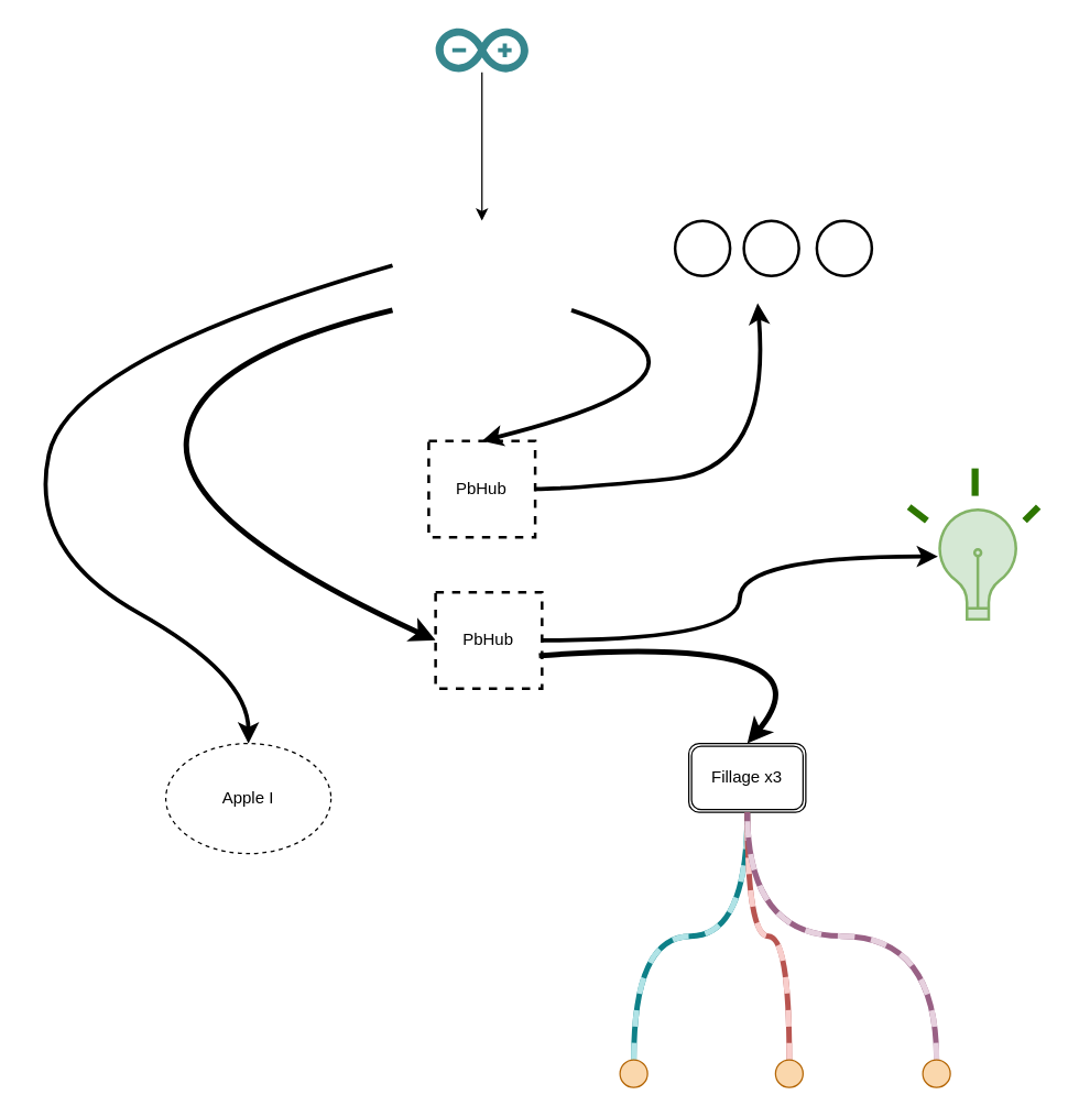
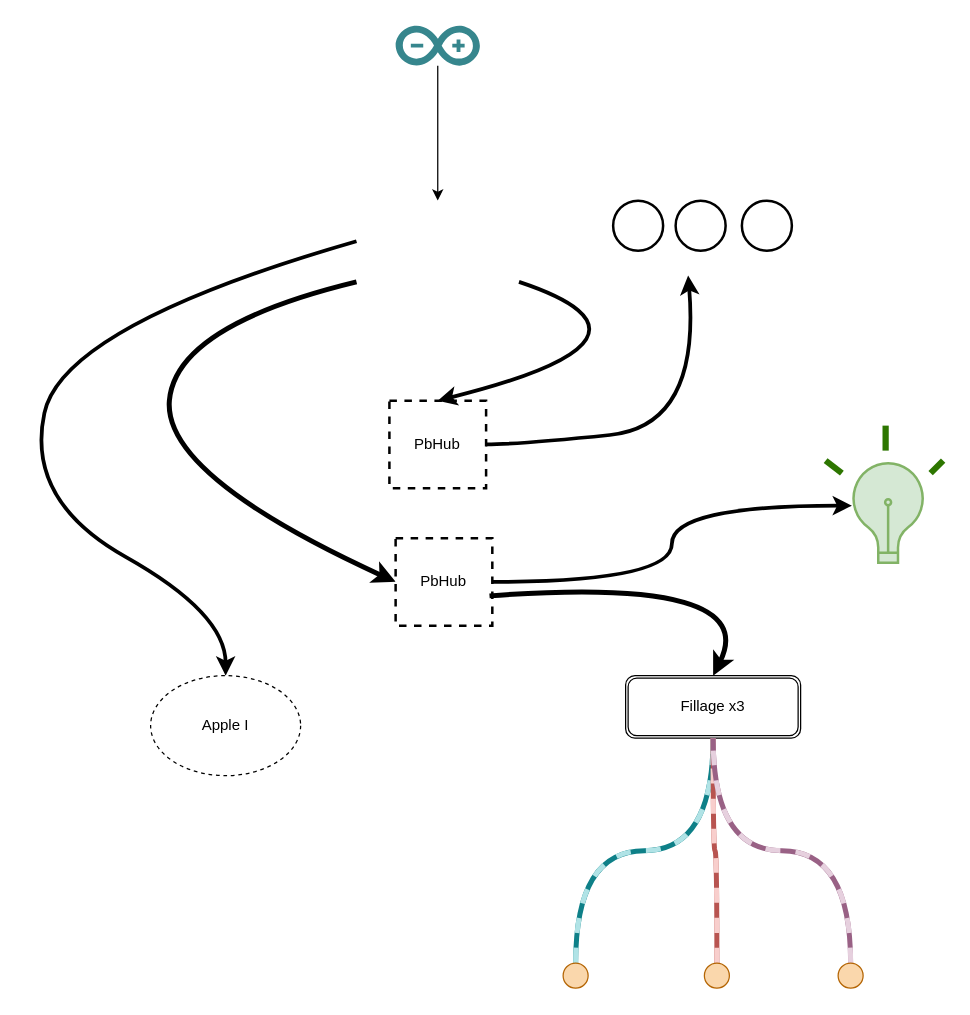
- <mxCell id="23" value="Fillage x3" style="shape=ext;double=1;rounded=1;whiteSpace=wrap;html=1;" vertex="1" parent="1"><mxGeometry x="500" y="540" width="85" height="50" as="geometry" /></mxCell>
+ <mxCell id="23" value="Fillage x3" style="shape=ext;double=1;rounded=1;whiteSpace=wrap;html=1;" vertex="1" parent="1"><mxGeometry x="500" y="540" width="140" height="50" as="geometry" /></mxCell>
